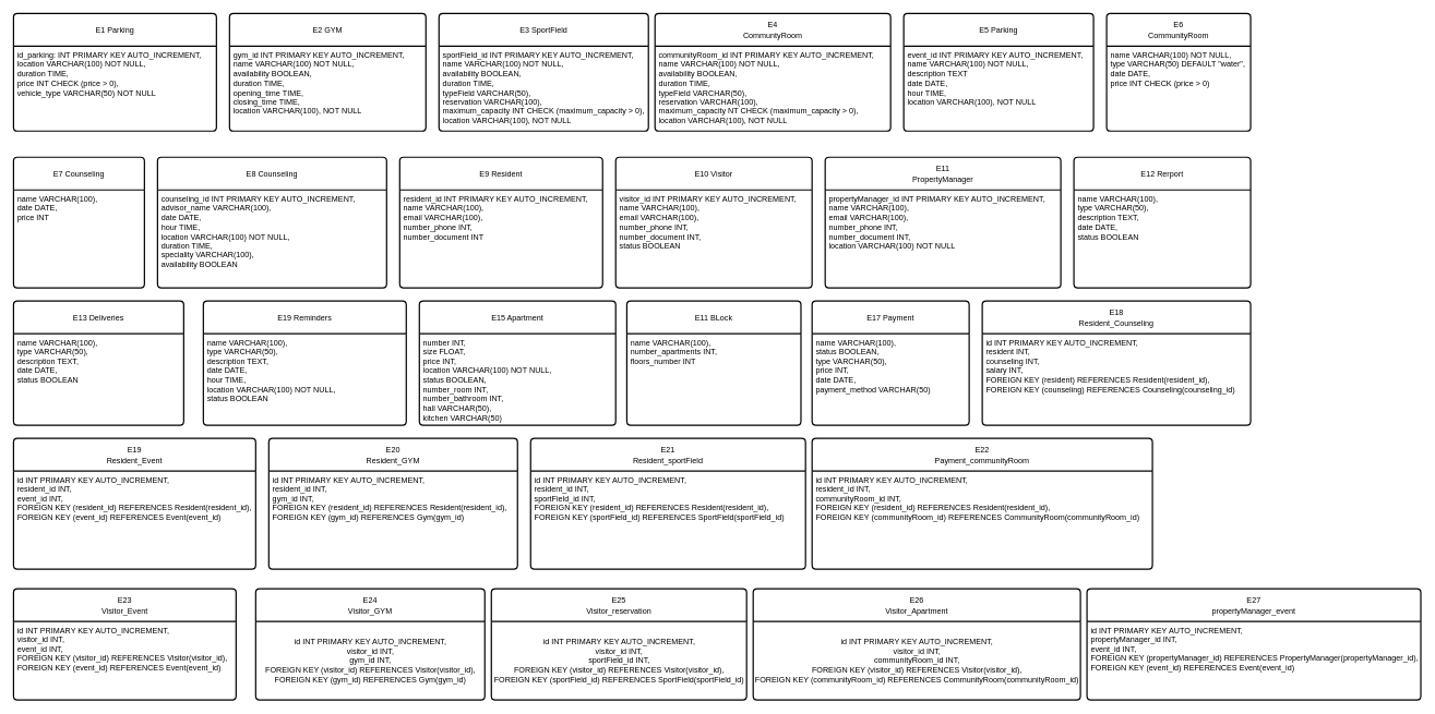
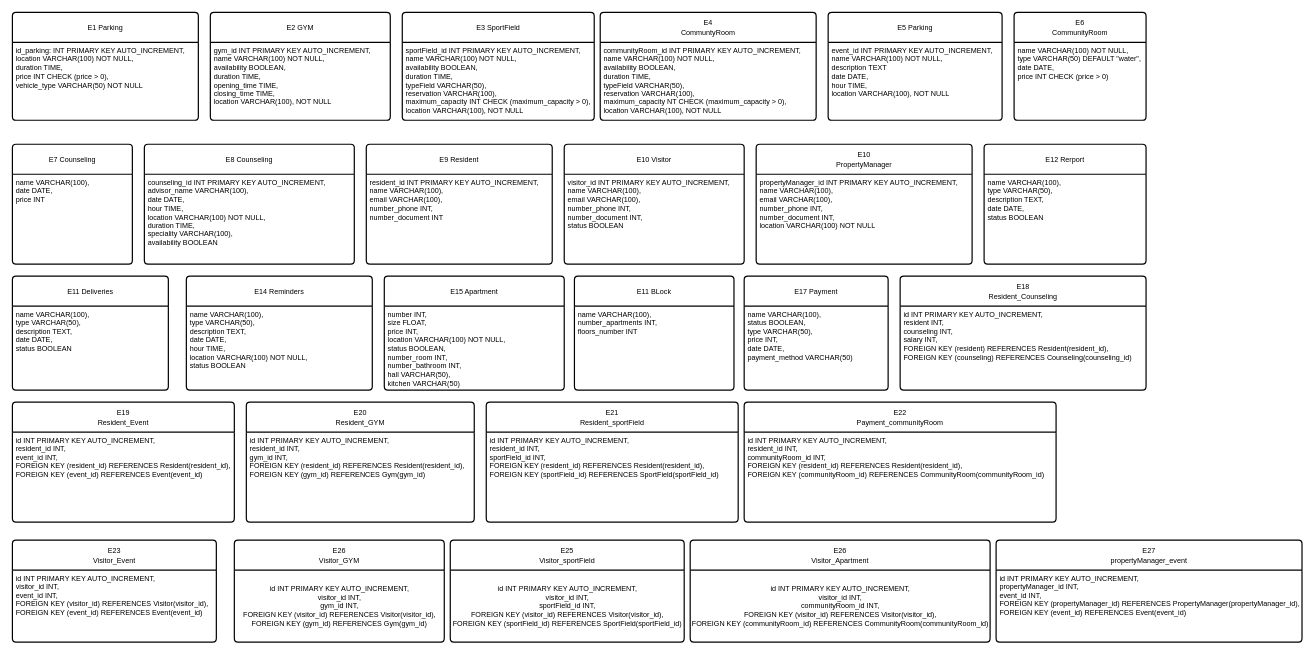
- <mxCell id="16" value="&lt;span style=&quot;font-size: 12px;&quot;&gt;E11&lt;/span&gt;&lt;div&gt;&lt;span style=&quot;font-size: 12px;&quot;&gt;PropertyManager&lt;/span&gt;&lt;/div&gt;" style="swimlane;childLayout=stackLayout;horizontal=1;startSize=50;horizontalStack=0;rounded=1;fontSize=14;fontStyle=0;strokeWidth=2;resizeParent=0;resizeLast=1;shadow=0;dashed=0;align=center;arcSize=4;whiteSpace=wrap;html=1;" vertex="1" parent="1"><mxGeometry x="1260" y="240" width="360" height="200" as="geometry" /></mxCell>
+ <mxCell id="16" value="&lt;span style=&quot;font-size: 12px;&quot;&gt;E10&lt;/span&gt;&lt;div&gt;&lt;span style=&quot;font-size: 12px;&quot;&gt;PropertyManager&lt;/span&gt;&lt;/div&gt;" style="swimlane;childLayout=stackLayout;horizontal=1;startSize=50;horizontalStack=0;rounded=1;fontSize=14;fontStyle=0;strokeWidth=2;resizeParent=0;resizeLast=1;shadow=0;dashed=0;align=center;arcSize=4;whiteSpace=wrap;html=1;" vertex="1" parent="1"><mxGeometry x="1260" y="240" width="360" height="200" as="geometry" /></mxCell>
- <mxCell id="20" value="&lt;span style=&quot;font-size: 12px;&quot;&gt;E13 Deliveries&lt;/span&gt;" style="swimlane;childLayout=stackLayout;horizontal=1;startSize=50;horizontalStack=0;rounded=1;fontSize=14;fontStyle=0;strokeWidth=2;resizeParent=0;resizeLast=1;shadow=0;dashed=0;align=center;arcSize=4;whiteSpace=wrap;html=1;" vertex="1" parent="1"><mxGeometry x="20" y="460" width="260" height="190" as="geometry" /></mxCell>
+ <mxCell id="20" value="&lt;span style=&quot;font-size: 12px;&quot;&gt;E11 Deliveries&lt;/span&gt;" style="swimlane;childLayout=stackLayout;horizontal=1;startSize=50;horizontalStack=0;rounded=1;fontSize=14;fontStyle=0;strokeWidth=2;resizeParent=0;resizeLast=1;shadow=0;dashed=0;align=center;arcSize=4;whiteSpace=wrap;html=1;" vertex="1" parent="1"><mxGeometry x="20" y="460" width="260" height="190" as="geometry" /></mxCell>
- <mxCell id="22" value="&lt;span style=&quot;font-size: 12px;&quot;&gt;E19 Reminders&lt;/span&gt;" style="swimlane;childLayout=stackLayout;horizontal=1;startSize=50;horizontalStack=0;rounded=1;fontSize=14;fontStyle=0;strokeWidth=2;resizeParent=0;resizeLast=1;shadow=0;dashed=0;align=center;arcSize=4;whiteSpace=wrap;html=1;" vertex="1" parent="1"><mxGeometry x="310" y="460" width="310" height="190" as="geometry" /></mxCell>
+ <mxCell id="22" value="&lt;span style=&quot;font-size: 12px;&quot;&gt;E14 Reminders&lt;/span&gt;" style="swimlane;childLayout=stackLayout;horizontal=1;startSize=50;horizontalStack=0;rounded=1;fontSize=14;fontStyle=0;strokeWidth=2;resizeParent=0;resizeLast=1;shadow=0;dashed=0;align=center;arcSize=4;whiteSpace=wrap;html=1;" vertex="1" parent="1"><mxGeometry x="310" y="460" width="310" height="190" as="geometry" /></mxCell>
- <mxCell id="42" value="&lt;span style=&quot;font-size: 12px;&quot;&gt;E24&lt;/span&gt;&lt;div&gt;&lt;span style=&quot;font-size: 12px; background-color: initial;&quot;&gt;Visitor_GYM&lt;/span&gt;&lt;div&gt;&lt;div&gt;&lt;/div&gt;&lt;/div&gt;&lt;/div&gt;" style="swimlane;childLayout=stackLayout;horizontal=1;startSize=50;horizontalStack=0;rounded=1;fontSize=14;fontStyle=0;strokeWidth=2;resizeParent=0;resizeLast=1;shadow=0;dashed=0;align=center;arcSize=4;whiteSpace=wrap;html=1;" vertex="1" parent="1"><mxGeometry x="390" y="900" width="350" height="170" as="geometry" /></mxCell>
+ <mxCell id="42" value="&lt;span style=&quot;font-size: 12px;&quot;&gt;E26&lt;/span&gt;&lt;div&gt;&lt;span style=&quot;font-size: 12px; background-color: initial;&quot;&gt;Visitor_GYM&lt;/span&gt;&lt;div&gt;&lt;div&gt;&lt;/div&gt;&lt;/div&gt;&lt;/div&gt;" style="swimlane;childLayout=stackLayout;horizontal=1;startSize=50;horizontalStack=0;rounded=1;fontSize=14;fontStyle=0;strokeWidth=2;resizeParent=0;resizeLast=1;shadow=0;dashed=0;align=center;arcSize=4;whiteSpace=wrap;html=1;" vertex="1" parent="1"><mxGeometry x="390" y="900" width="350" height="170" as="geometry" /></mxCell>
- <mxCell id="46" value="&lt;span style=&quot;font-size: 12px;&quot;&gt;E25&lt;/span&gt;&lt;div&gt;&lt;span style=&quot;font-size: 12px; background-color: initial;&quot;&gt;Visitor_reservation&lt;/span&gt;&lt;div&gt;&lt;div&gt;&lt;/div&gt;&lt;/div&gt;&lt;/div&gt;" style="swimlane;childLayout=stackLayout;horizontal=1;startSize=50;horizontalStack=0;rounded=1;fontSize=14;fontStyle=0;strokeWidth=2;resizeParent=0;resizeLast=1;shadow=0;dashed=0;align=center;arcSize=4;whiteSpace=wrap;html=1;" vertex="1" parent="1"><mxGeometry x="750" y="900" width="390" height="170" as="geometry" /></mxCell>
+ <mxCell id="46" value="&lt;span style=&quot;font-size: 12px;&quot;&gt;E25&lt;/span&gt;&lt;div&gt;&lt;span style=&quot;font-size: 12px; background-color: initial;&quot;&gt;Visitor_sportField&lt;/span&gt;&lt;div&gt;&lt;div&gt;&lt;/div&gt;&lt;/div&gt;&lt;/div&gt;" style="swimlane;childLayout=stackLayout;horizontal=1;startSize=50;horizontalStack=0;rounded=1;fontSize=14;fontStyle=0;strokeWidth=2;resizeParent=0;resizeLast=1;shadow=0;dashed=0;align=center;arcSize=4;whiteSpace=wrap;html=1;" vertex="1" parent="1"><mxGeometry x="750" y="900" width="390" height="170" as="geometry" /></mxCell>
